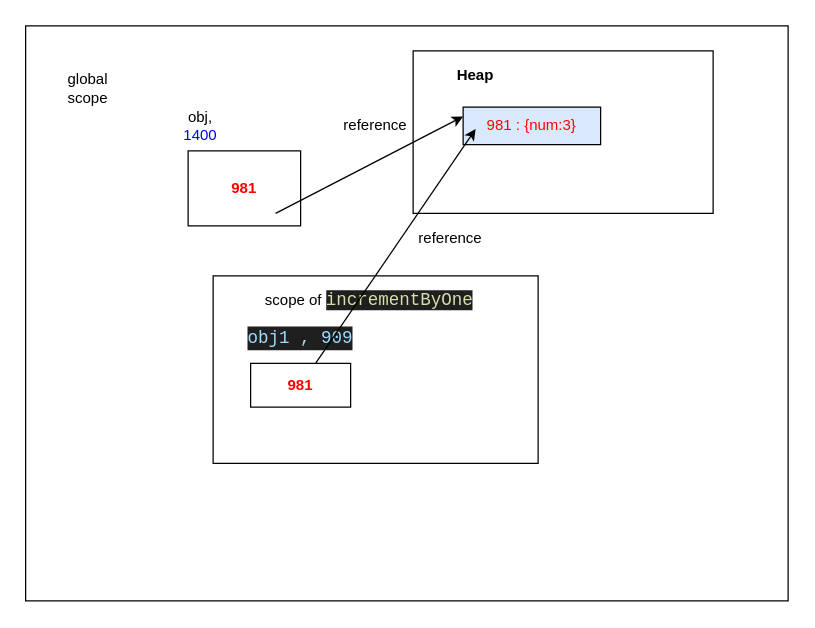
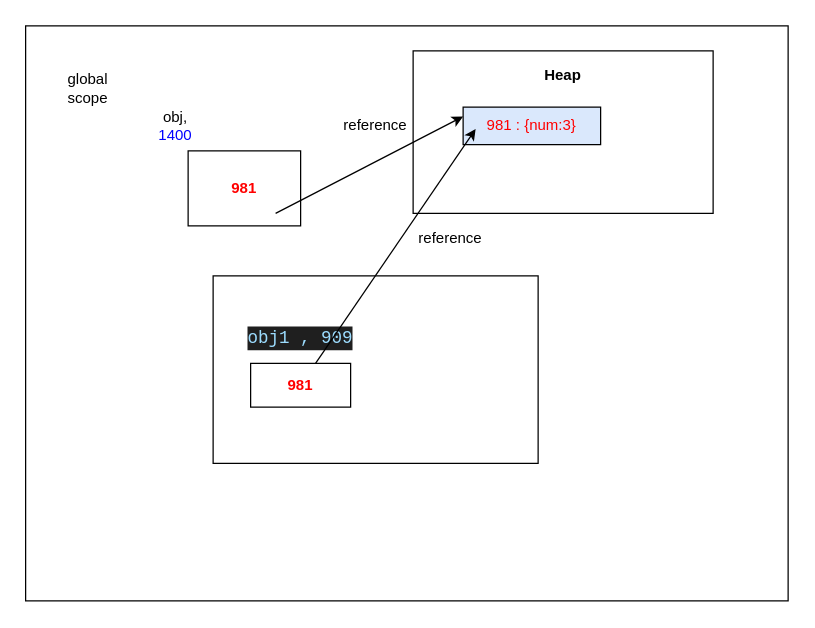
- <mxCell id="11" value="&lt;b&gt;Heap&lt;/b&gt;" style="text;html=1;strokeColor=none;fillColor=none;align=center;verticalAlign=middle;whiteSpace=wrap;rounded=0;" vertex="1" parent="1"><mxGeometry x="360" y="50" width="40" height="20" as="geometry" /></mxCell>
+ <mxCell id="11" value="&lt;b&gt;Heap&lt;/b&gt;" style="text;html=1;strokeColor=none;fillColor=none;align=center;verticalAlign=middle;whiteSpace=wrap;rounded=0;" vertex="1" parent="1"><mxGeometry x="430" y="50" width="40" height="20" as="geometry" /></mxCell>
- <mxCell id="5" value="obj, &lt;font color=&quot;#0000ff&quot;&gt;1400&lt;/font&gt;" style="text;html=1;strokeColor=none;fillColor=none;align=center;verticalAlign=middle;whiteSpace=wrap;rounded=0;" parent="1" vertex="1"><mxGeometry x="140" y="90" width="40" height="20" as="geometry" /></mxCell>
+ <mxCell id="5" value="obj, &lt;font color=&quot;#0000ff&quot;&gt;1400&lt;/font&gt;" style="text;html=1;strokeColor=none;fillColor=none;align=center;verticalAlign=middle;whiteSpace=wrap;rounded=0;" parent="1" vertex="1"><mxGeometry x="120" y="90" width="40" height="20" as="geometry" /></mxCell>
- <mxCell id="7" value="scope of&amp;nbsp;&lt;span style=&quot;color: rgb(220 , 220 , 170) ; background-color: rgb(31 , 31 , 31) ; font-family: &amp;#34;consolas&amp;#34; , &amp;#34;courier new&amp;#34; , monospace ; font-size: 14px&quot;&gt;incrementByOne&lt;/span&gt;" style="text;html=1;strokeColor=none;fillColor=none;align=center;verticalAlign=middle;whiteSpace=wrap;rounded=0;" parent="1" vertex="1"><mxGeometry x="190" y="230" width="210" height="20" as="geometry" /></mxCell>
